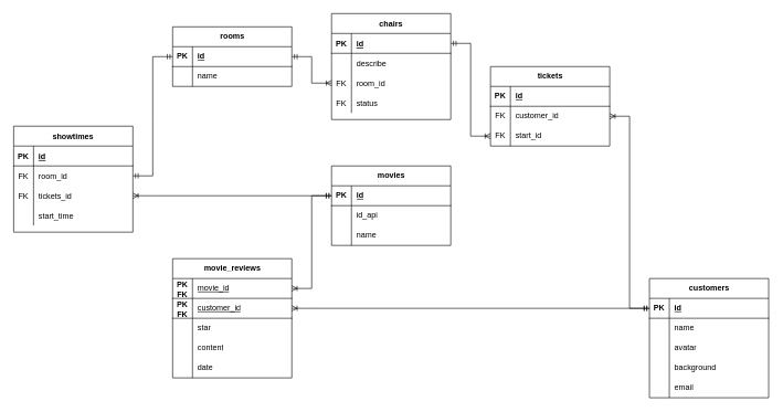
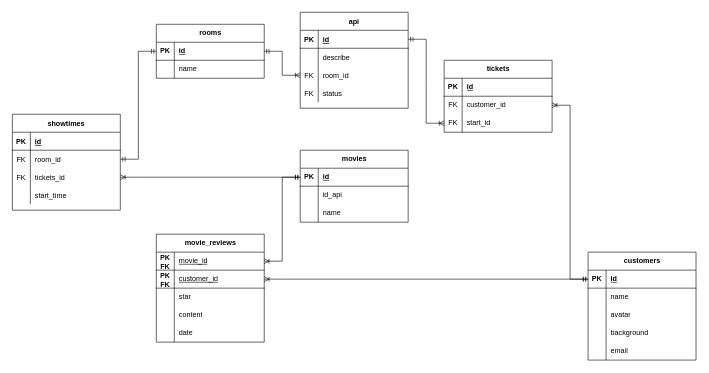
- <mxCell id="61" value="chairs" style="shape=table;startSize=30;container=1;collapsible=1;childLayout=tableLayout;fixedRows=1;rowLines=0;fontStyle=1;align=center;resizeLast=1;" parent="1" vertex="1"><mxGeometry x="500" y="20" width="180" height="160" as="geometry" /></mxCell>
+ <mxCell id="61" value="api" style="shape=table;startSize=30;container=1;collapsible=1;childLayout=tableLayout;fixedRows=1;rowLines=0;fontStyle=1;align=center;resizeLast=1;" parent="1" vertex="1"><mxGeometry x="500" y="20" width="180" height="160" as="geometry" /></mxCell>
